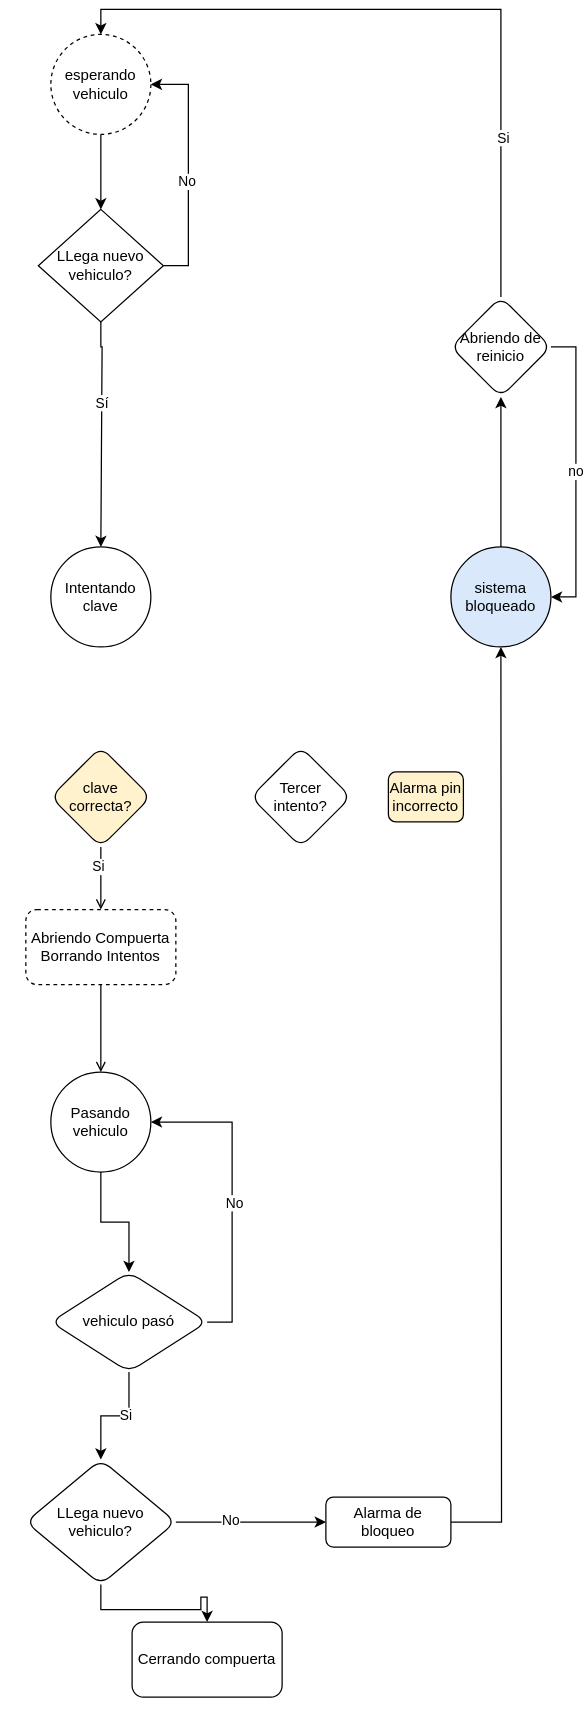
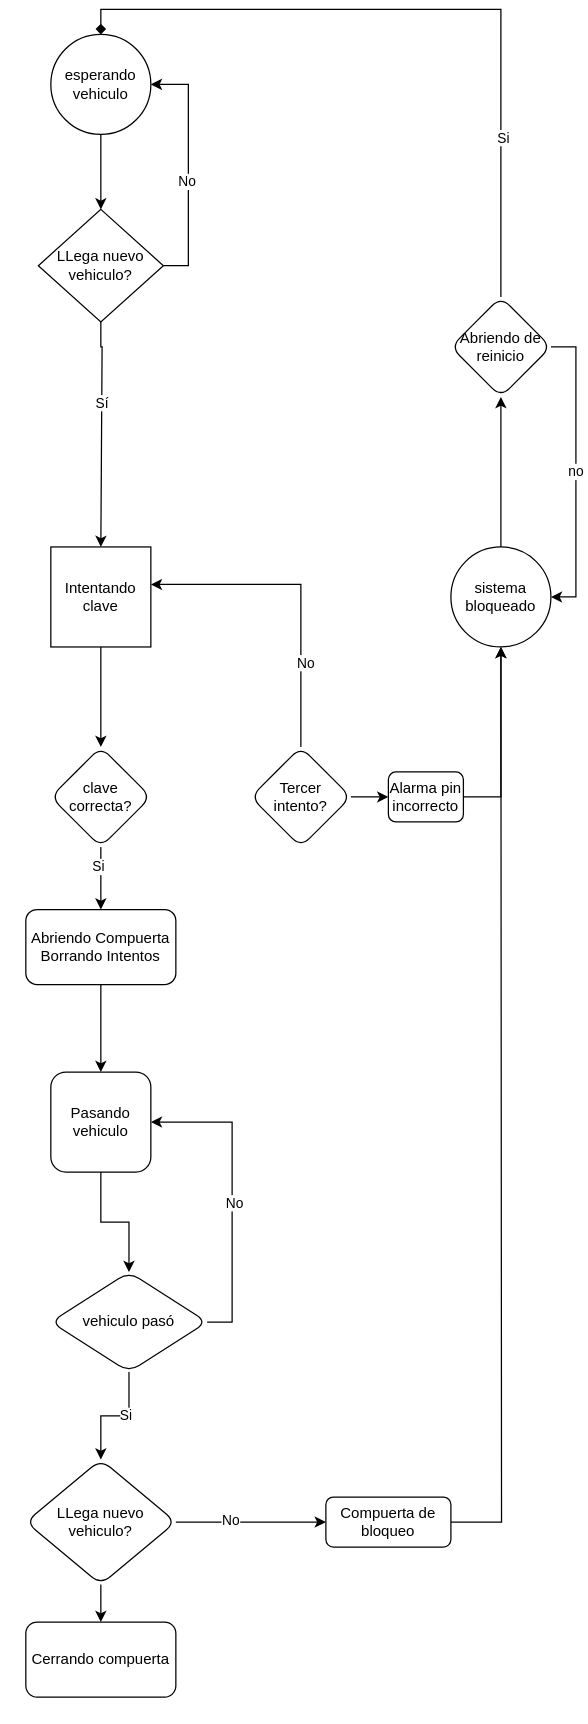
- <mxCell id="18" style="edgeStyle=orthogonalEdgeStyle;rounded=0;orthogonalLoop=1;jettySize=auto;html=1;exitX=0.5;exitY=0;exitDx=0;exitDy=0;entryX=0.5;entryY=0;entryDx=0;entryDy=0;" parent="1" source="20" target="3" edge="1"><mxGeometry relative="1" as="geometry" /></mxCell>
+ <mxCell id="18" style="edgeStyle=orthogonalEdgeStyle;rounded=0;orthogonalLoop=1;jettySize=auto;html=1;exitX=0.5;exitY=0;exitDx=0;exitDy=0;entryX=0.5;entryY=0;entryDx=0;entryDy=0;endArrow=diamond;" parent="1" source="20" target="3" edge="1"><mxGeometry relative="1" as="geometry" /></mxCell>
- <mxCell id="3" value="esperando vehiculo" style="ellipse;whiteSpace=wrap;html=1;aspect=fixed;dashed=1;" parent="1" vertex="1"><mxGeometry x="40" y="20" width="80" height="80" as="geometry" /></mxCell>
+ <mxCell id="3" value="esperando vehiculo" style="ellipse;whiteSpace=wrap;html=1;aspect=fixed;" parent="1" vertex="1"><mxGeometry x="40" y="20" width="80" height="80" as="geometry" /></mxCell>
+ <mxCell id="23" style="edgeStyle=orthogonalEdgeStyle;rounded=0;orthogonalLoop=1;jettySize=auto;html=1;exitX=0.5;exitY=0;exitDx=0;exitDy=0;entryX=1;entryY=0.375;entryDx=0;entryDy=0;entryPerimeter=0;" parent="1" source="22" target="10" edge="1"><mxGeometry relative="1" as="geometry" /></mxCell>
+ <mxCell id="24" value="No" style="edgeLabel;html=1;align=center;verticalAlign=middle;resizable=0;points=[];" parent="23" vertex="1" connectable="0"><mxGeometry x="-0.456" y="-3" relative="1" as="geometry"><mxPoint as="offset" /></mxGeometry></mxCell>
- <mxCell id="10" value="Intentando clave" style="ellipse;whiteSpace=wrap;html=1;rounded=1;" parent="1" vertex="1"><mxGeometry x="40" y="430" width="80" height="80" as="geometry" /></mxCell>
+ <mxCell id="10" value="Intentando clave" style="whiteSpace=wrap;html=1;rounded=0;" parent="1" vertex="1"><mxGeometry x="40" y="430" width="80" height="80" as="geometry" /></mxCell>
- <mxCell id="15" value="sistema bloqueado" style="ellipse;whiteSpace=wrap;html=1;rounded=1;fillColor=#dae8fc;" parent="1" vertex="1"><mxGeometry x="360" y="430" width="80" height="80" as="geometry" /></mxCell>
+ <mxCell id="15" value="sistema bloqueado" style="ellipse;whiteSpace=wrap;html=1;rounded=1;" parent="1" vertex="1"><mxGeometry x="360" y="430" width="80" height="80" as="geometry" /></mxCell>
+ <mxCell id="9" value="" style="edgeStyle=orthogonalEdgeStyle;rounded=0;orthogonalLoop=1;jettySize=auto;html=1;" parent="1" source="10" target="13" edge="1"><mxGeometry relative="1" as="geometry" /></mxCell>
- <mxCell id="13" value="clave correcta?" style="rhombus;whiteSpace=wrap;html=1;rounded=1;fillColor=#fff2cc;" parent="1" vertex="1"><mxGeometry x="40" y="590" width="80" height="80" as="geometry" /></mxCell>
+ <mxCell id="13" value="clave correcta?" style="rhombus;whiteSpace=wrap;html=1;rounded=1;" parent="1" vertex="1"><mxGeometry x="40" y="590" width="80" height="80" as="geometry" /></mxCell>
+ <mxCell id="21" value="" style="edgeStyle=orthogonalEdgeStyle;rounded=0;orthogonalLoop=1;jettySize=auto;html=1;" parent="1" source="22" target="39" edge="1"><mxGeometry relative="1" as="geometry" /></mxCell>
- <mxCell id="39" value="Alarma pin incorrecto" style="whiteSpace=wrap;html=1;rounded=1;fillColor=#fff2cc;" parent="1" vertex="1"><mxGeometry x="310" y="610" width="60" height="40" as="geometry" /></mxCell>
+ <mxCell id="39" value="Alarma pin incorrecto" style="whiteSpace=wrap;html=1;rounded=1;" parent="1" vertex="1"><mxGeometry x="310" y="610" width="60" height="40" as="geometry" /></mxCell>
+ <mxCell id="38" style="edgeStyle=orthogonalEdgeStyle;rounded=0;orthogonalLoop=1;jettySize=auto;html=1;exitX=1;exitY=0.5;exitDx=0;exitDy=0;entryX=0.5;entryY=1;entryDx=0;entryDy=0;" parent="1" source="39" target="15" edge="1"><mxGeometry relative="1" as="geometry" /></mxCell>
- <mxCell id="11" value="" style="edgeStyle=orthogonalEdgeStyle;rounded=0;orthogonalLoop=1;jettySize=auto;html=1;endArrow=open;" parent="1" source="13" target="26" edge="1"><mxGeometry relative="1" as="geometry" /></mxCell>
+ <mxCell id="11" value="" style="edgeStyle=orthogonalEdgeStyle;rounded=0;orthogonalLoop=1;jettySize=auto;html=1;" parent="1" source="13" target="26" edge="1"><mxGeometry relative="1" as="geometry" /></mxCell>
- <mxCell id="26" value="Abriendo Compuerta&lt;div&gt;Borrando Intentos&lt;/div&gt;" style="whiteSpace=wrap;html=1;rounded=1;dashed=1;" parent="1" vertex="1"><mxGeometry x="20" y="720" width="120" height="60" as="geometry" /></mxCell>
+ <mxCell id="26" value="Abriendo Compuerta&lt;div&gt;Borrando Intentos&lt;/div&gt;" style="whiteSpace=wrap;html=1;rounded=1;" parent="1" vertex="1"><mxGeometry x="20" y="720" width="120" height="60" as="geometry" /></mxCell>
- <mxCell id="25" value="" style="edgeStyle=orthogonalEdgeStyle;rounded=0;orthogonalLoop=1;jettySize=auto;html=1;endArrow=open;" parent="1" source="26" target="28" edge="1"><mxGeometry relative="1" as="geometry" /></mxCell>
+ <mxCell id="25" value="" style="edgeStyle=orthogonalEdgeStyle;rounded=0;orthogonalLoop=1;jettySize=auto;html=1;" parent="1" source="26" target="28" edge="1"><mxGeometry relative="1" as="geometry" /></mxCell>
- <mxCell id="28" value="Pasando vehiculo" style="ellipse;whiteSpace=wrap;html=1;rounded=1;" parent="1" vertex="1"><mxGeometry x="40" y="850" width="80" height="80" as="geometry" /></mxCell>
+ <mxCell id="28" value="Pasando vehiculo" style="whiteSpace=wrap;html=1;rounded=1;" parent="1" vertex="1"><mxGeometry x="40" y="850" width="80" height="80" as="geometry" /></mxCell>
- <mxCell id="41" value="Alarma de bloqueo" style="whiteSpace=wrap;html=1;rounded=1;" parent="1" vertex="1"><mxGeometry x="260" y="1190" width="100" height="40" as="geometry" /></mxCell>
+ <mxCell id="41" value="Compuerta de bloqueo" style="whiteSpace=wrap;html=1;rounded=1;" parent="1" vertex="1"><mxGeometry x="260" y="1190" width="100" height="40" as="geometry" /></mxCell>
- <mxCell id="42" value="Cerrando compuerta" style="whiteSpace=wrap;html=1;rounded=1;" parent="1" vertex="1"><mxGeometry x="105" y="1290" width="120" height="60" as="geometry" /></mxCell>
+ <mxCell id="42" value="Cerrando compuerta" style="whiteSpace=wrap;html=1;rounded=1;" parent="1" vertex="1"><mxGeometry x="20" y="1290" width="120" height="60" as="geometry" /></mxCell>
